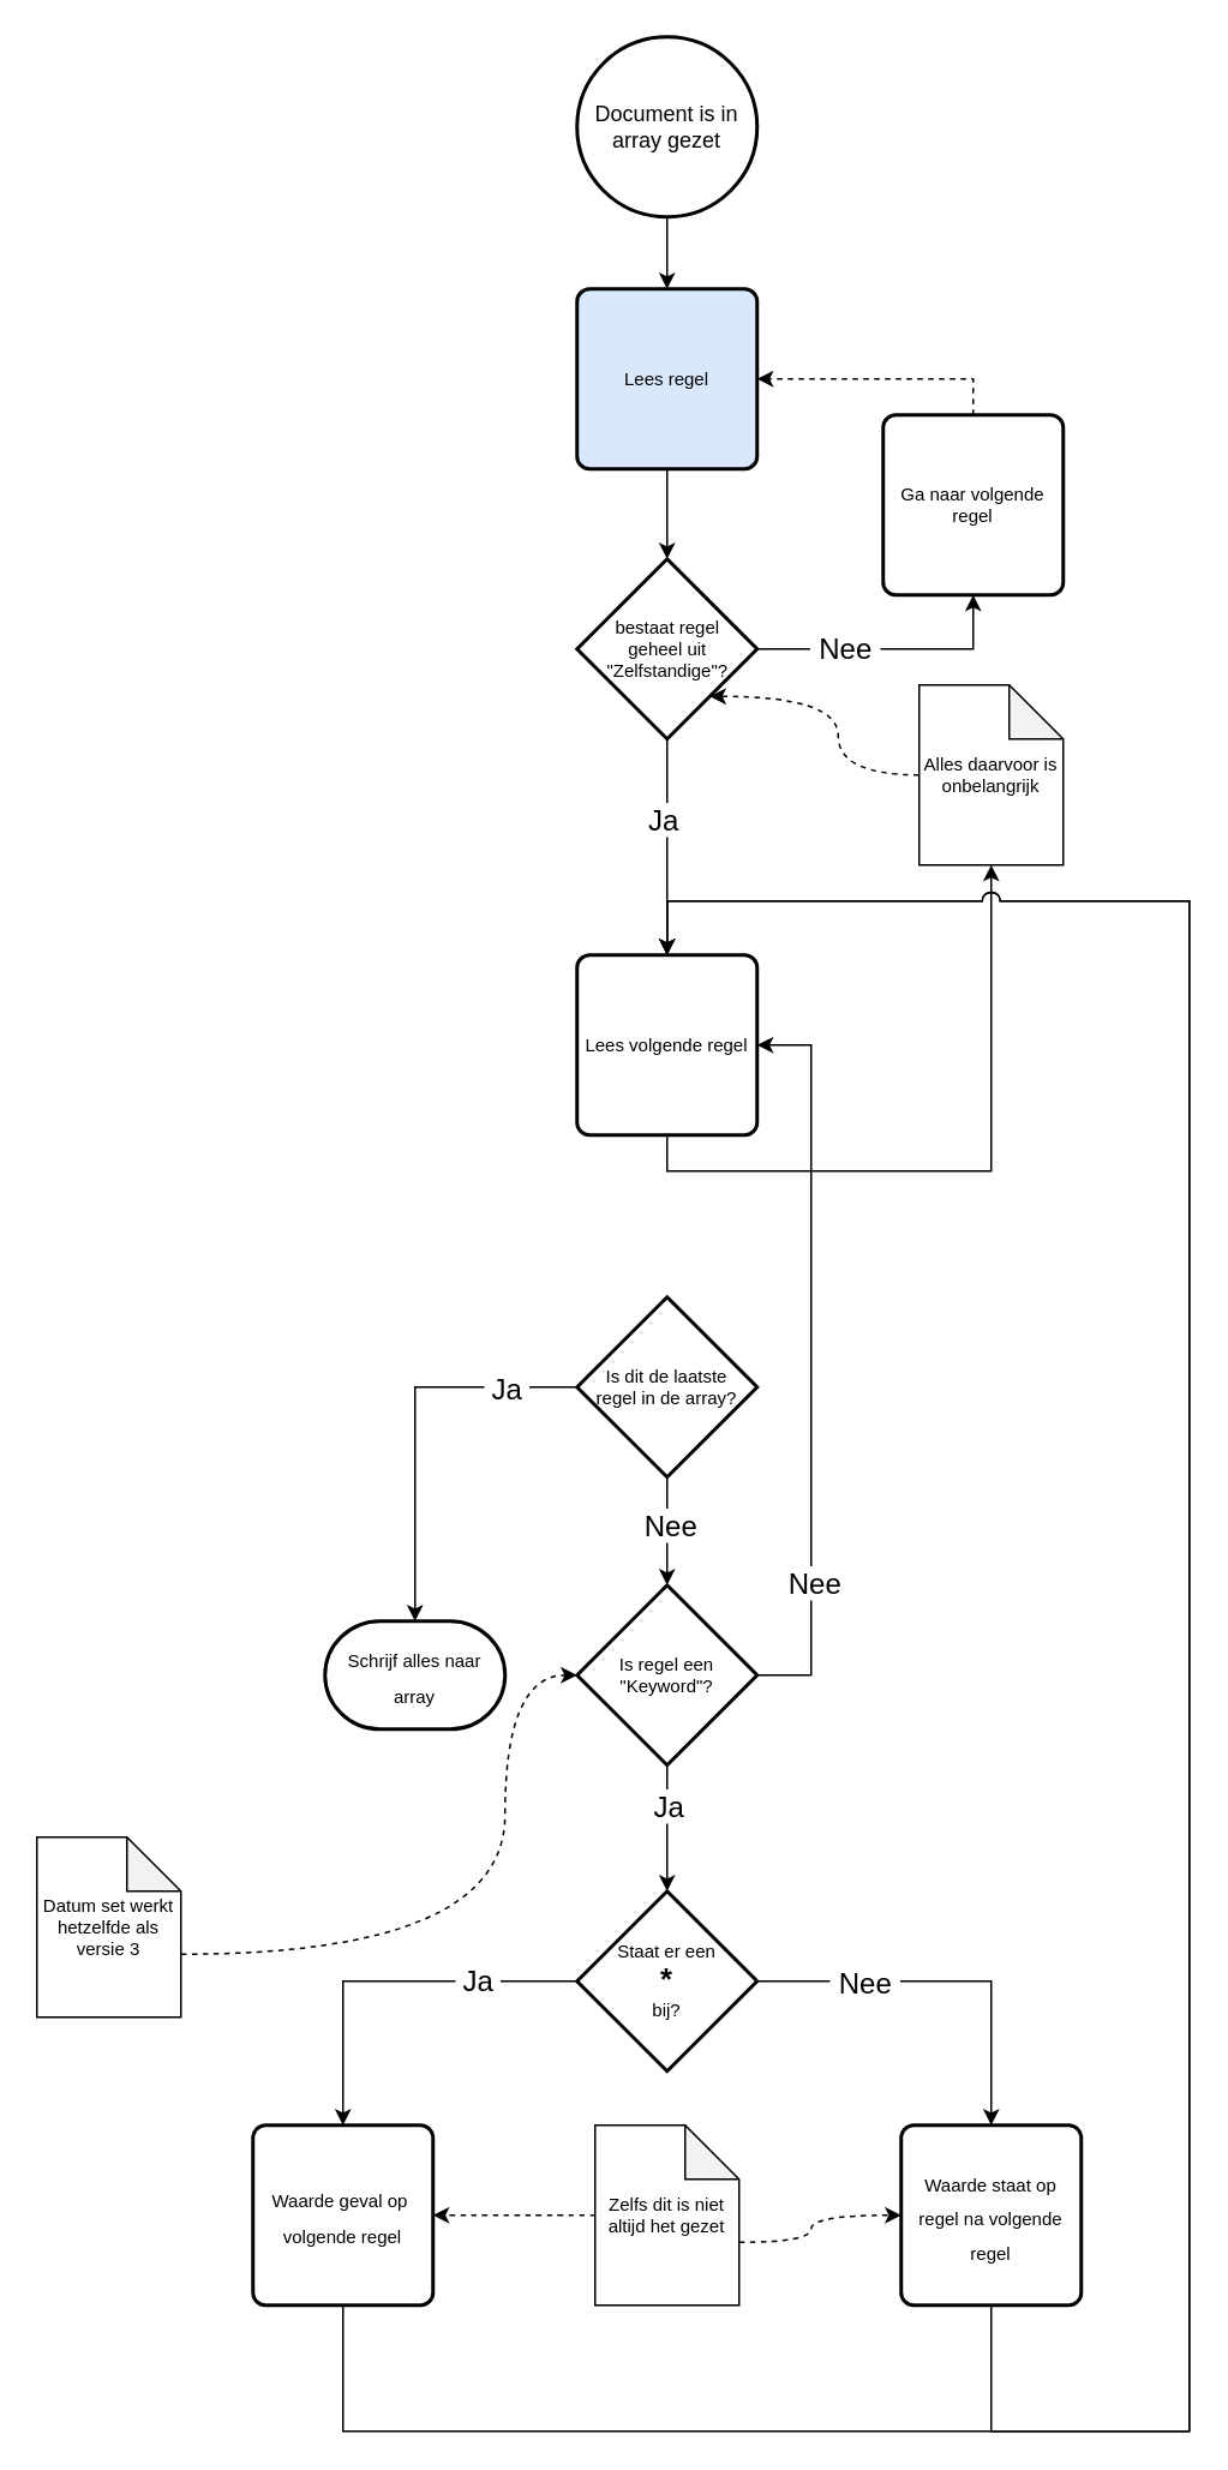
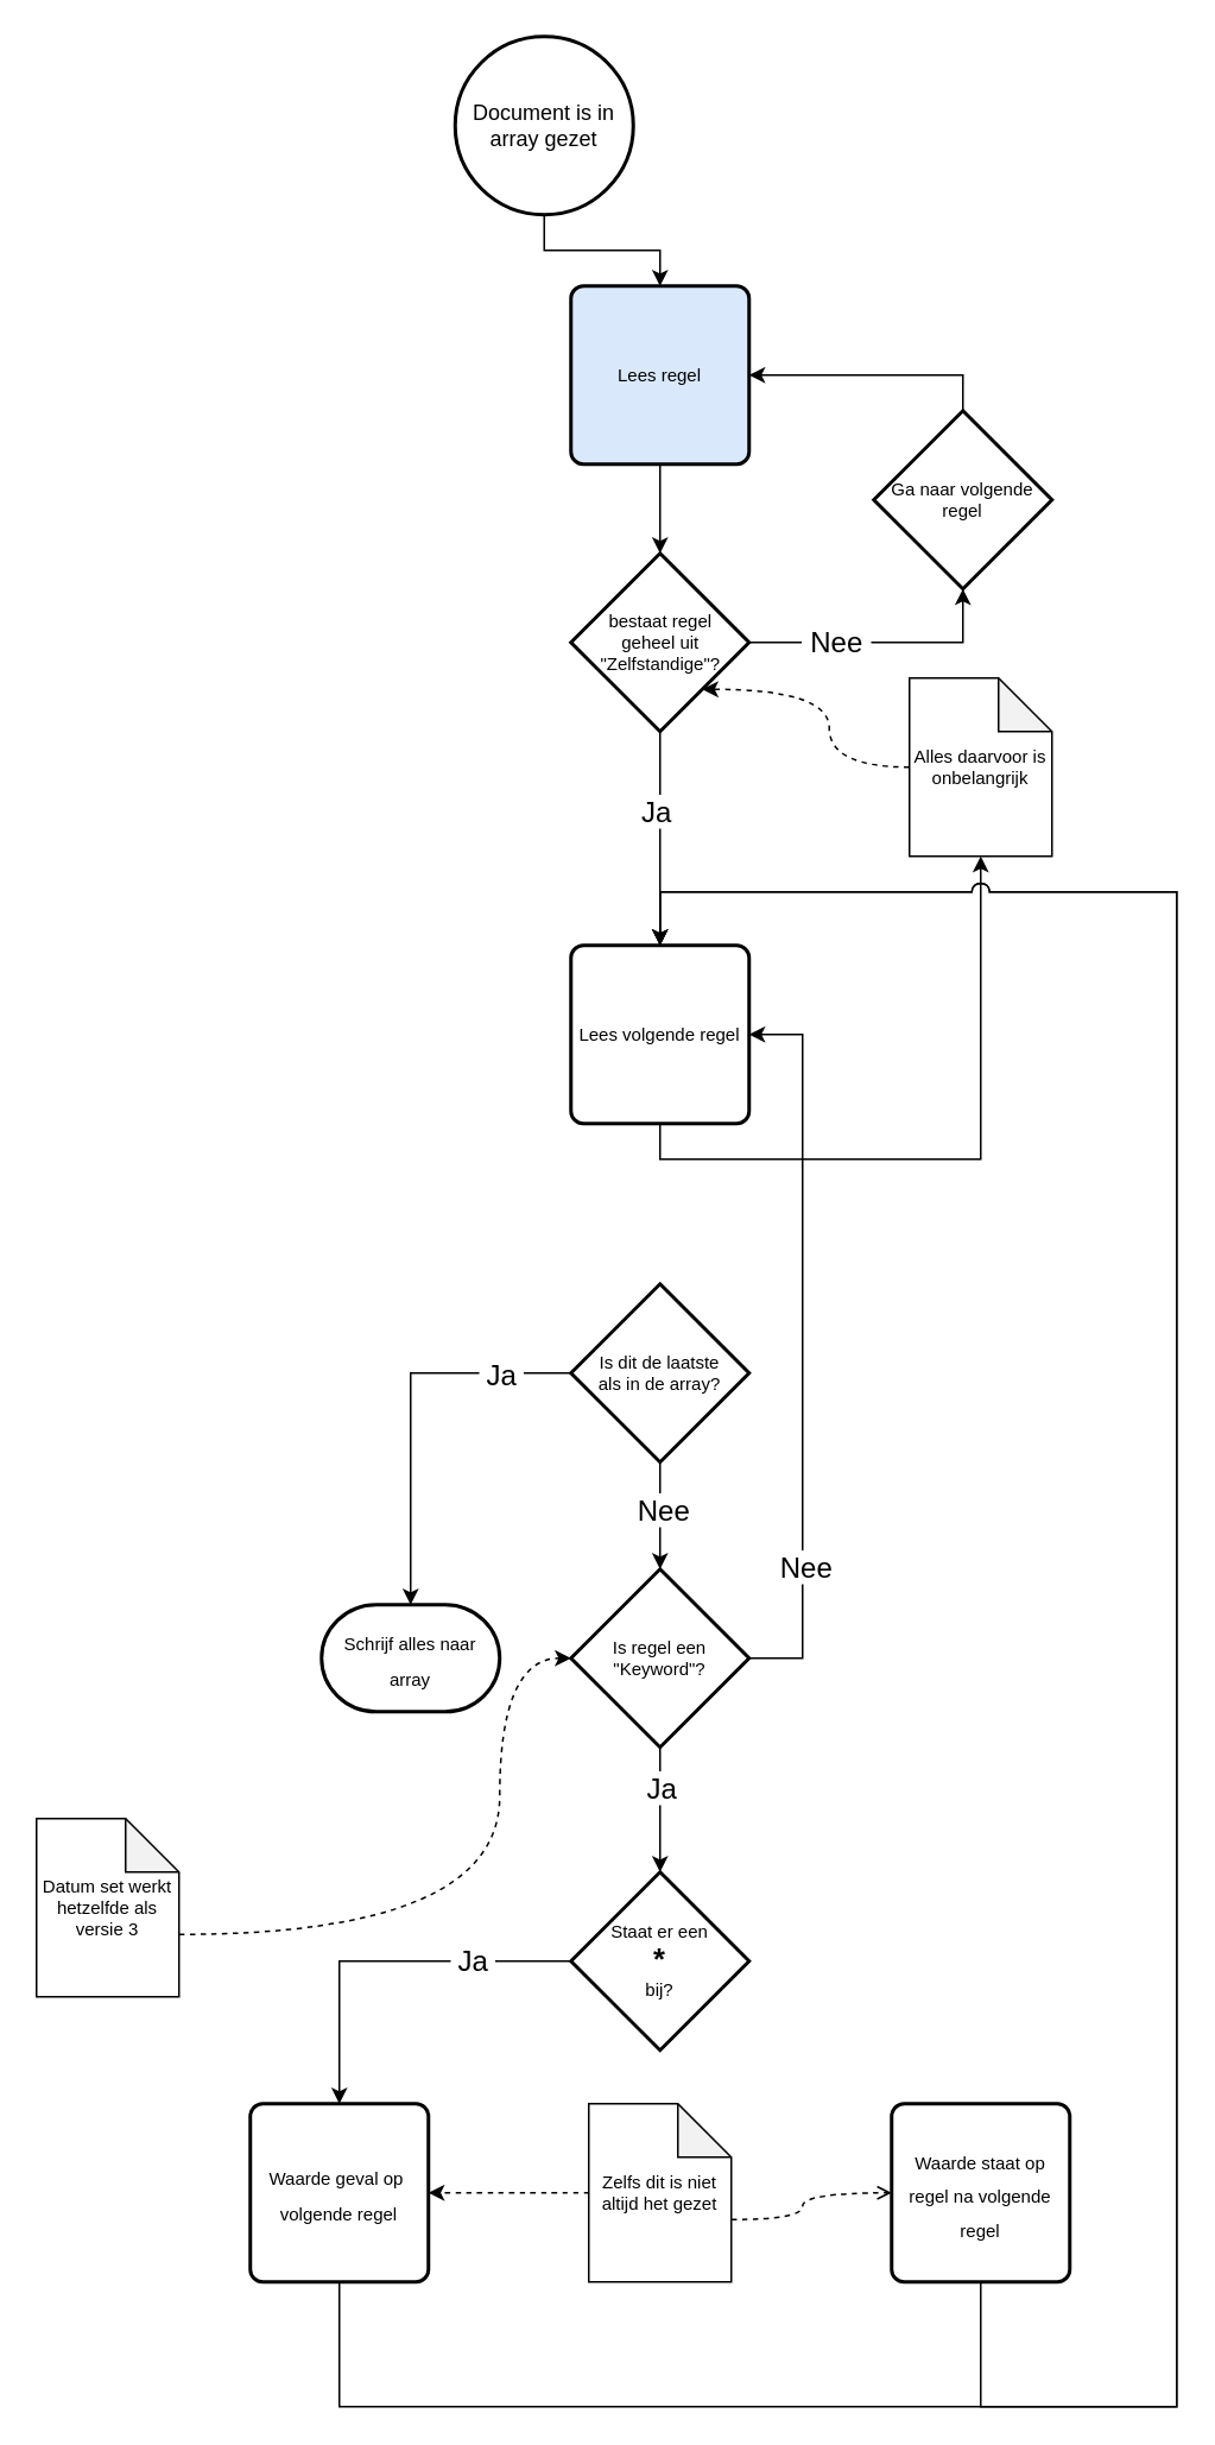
- <mxCell id="3" value="Document is in array gezet" style="strokeWidth=2;html=1;shape=mxgraph.flowchart.start_2;whiteSpace=wrap;" vertex="1" parent="1"><mxGeometry x="320" y="20" width="100" height="100" as="geometry" /></mxCell>
+ <mxCell id="3" value="Document is in array gezet" style="strokeWidth=2;html=1;shape=mxgraph.flowchart.start_2;whiteSpace=wrap;" vertex="1" parent="1"><mxGeometry x="255" y="20" width="100" height="100" as="geometry" /></mxCell>
- <mxCell id="11" style="edgeStyle=orthogonalEdgeStyle;rounded=0;orthogonalLoop=1;jettySize=auto;html=1;entryX=1;entryY=0.5;entryDx=0;entryDy=0;fontSize=10;exitX=0.5;exitY=0;exitDx=0;exitDy=0;dashed=1;" edge="1" parent="1" source="21" target="10"><mxGeometry relative="1" as="geometry"><mxPoint x="470" y="230" as="sourcePoint" /></mxGeometry></mxCell>
+ <mxCell id="11" style="edgeStyle=orthogonalEdgeStyle;rounded=0;orthogonalLoop=1;jettySize=auto;html=1;entryX=1;entryY=0.5;entryDx=0;entryDy=0;fontSize=10;exitX=0.5;exitY=0;exitDx=0;exitDy=0;" edge="1" parent="1" source="21" target="10"><mxGeometry relative="1" as="geometry"><mxPoint x="470" y="230" as="sourcePoint" /></mxGeometry></mxCell>
- <mxCell id="21" value="Ga naar volgende&lt;br&gt;regel" style="rounded=1;whiteSpace=wrap;html=1;absoluteArcSize=1;arcSize=14;strokeWidth=2;fontSize=10;" vertex="1" parent="1"><mxGeometry x="490" y="230" width="100" height="100" as="geometry" /></mxCell>
+ <mxCell id="21" value="Ga naar volgende&lt;br&gt;regel" style="rhombus;whiteSpace=wrap;html=1;absoluteArcSize=1;arcSize=14;strokeWidth=2;fontSize=10;" vertex="1" parent="1"><mxGeometry x="490" y="230" width="100" height="100" as="geometry" /></mxCell>
- <mxCell id="35" value="Is dit de laatste &lt;br&gt;regel in de array?" style="strokeWidth=2;html=1;shape=mxgraph.flowchart.decision;whiteSpace=wrap;fontSize=10;" vertex="1" parent="1"><mxGeometry x="320" y="720" width="100" height="100" as="geometry" /></mxCell>
+ <mxCell id="35" value="Is dit de laatste &lt;br&gt;als in de array?" style="strokeWidth=2;html=1;shape=mxgraph.flowchart.decision;whiteSpace=wrap;fontSize=10;" vertex="1" parent="1"><mxGeometry x="320" y="720" width="100" height="100" as="geometry" /></mxCell>
- <mxCell id="24" style="edgeStyle=orthogonalEdgeStyle;rounded=0;orthogonalLoop=1;jettySize=auto;html=1;exitX=1;exitY=0.5;exitDx=0;exitDy=0;exitPerimeter=0;strokeColor=default;fontSize=16;entryX=0.5;entryY=0;entryDx=0;entryDy=0;" edge="1" parent="1" source="26" target="30"><mxGeometry relative="1" as="geometry"><mxPoint x="550" y="1180" as="targetPoint" /></mxGeometry></mxCell>
- <mxCell id="25" value="&amp;nbsp;Nee&amp;nbsp;" style="edgeLabel;html=1;align=center;verticalAlign=middle;resizable=0;points=[];fontSize=16;" vertex="1" connectable="0" parent="24"><mxGeometry x="-0.441" relative="1" as="geometry"><mxPoint as="offset" /></mxGeometry></mxCell>
- <mxCell id="38" style="edgeStyle=orthogonalEdgeStyle;orthogonalLoop=1;jettySize=auto;html=1;exitX=0;exitY=0;exitDx=80;exitDy=65;exitPerimeter=0;entryX=0;entryY=0.5;entryDx=0;entryDy=0;strokeColor=default;fontSize=10;dashed=1;shadow=0;noJump=0;jumpStyle=arc;jumpSize=10;curved=1;" edge="1" parent="1" source="39" target="30"><mxGeometry relative="1" as="geometry"><Array as="points"><mxPoint x="450" y="1245" /><mxPoint x="450" y="1230" /></Array></mxGeometry></mxCell>
+ <mxCell id="38" style="edgeStyle=orthogonalEdgeStyle;orthogonalLoop=1;jettySize=auto;html=1;exitX=0;exitY=0;exitDx=80;exitDy=65;exitPerimeter=0;entryX=0;entryY=0.5;entryDx=0;entryDy=0;strokeColor=default;fontSize=10;dashed=1;shadow=0;noJump=0;jumpStyle=arc;jumpSize=10;curved=1;endArrow=open;" edge="1" parent="1" source="39" target="30"><mxGeometry relative="1" as="geometry"><Array as="points"><mxPoint x="450" y="1245" /><mxPoint x="450" y="1230" /></Array></mxGeometry></mxCell>
